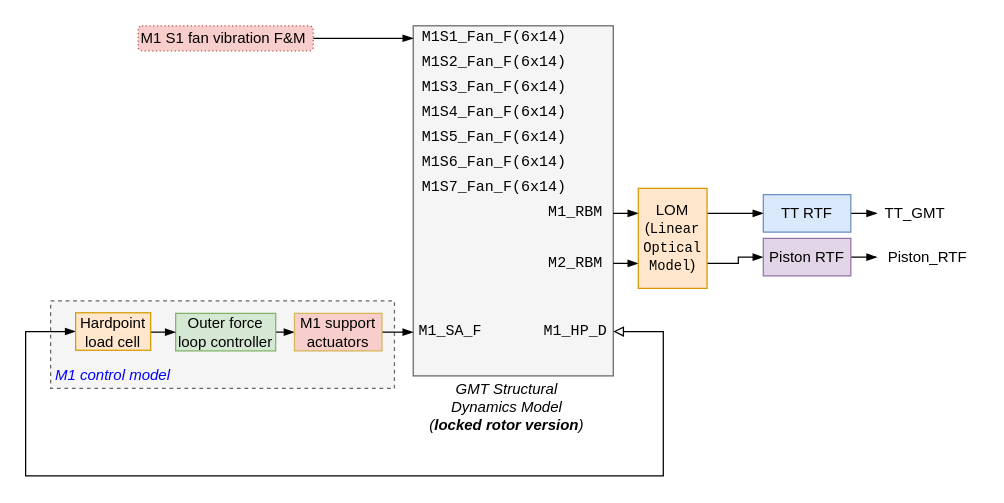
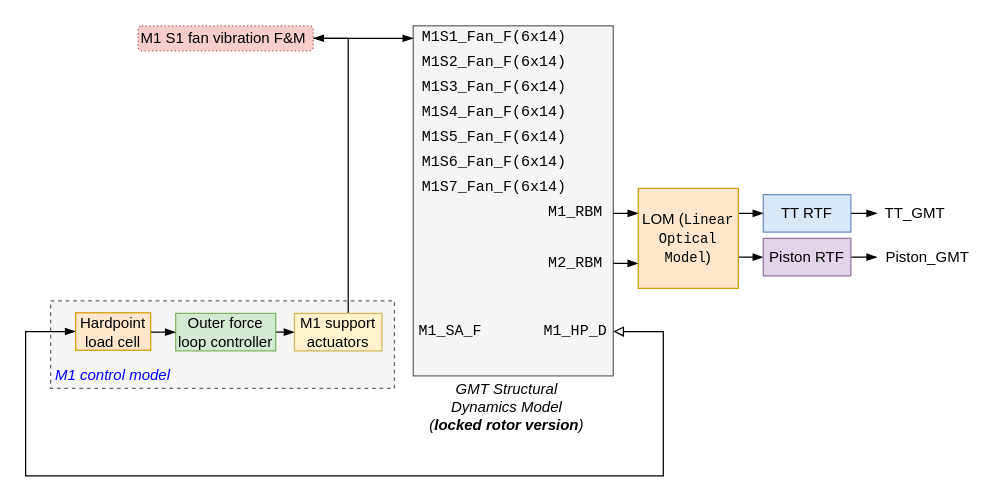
- <mxCell id="21" value="LOM (&lt;font face=&quot;Courier New&quot; style=&quot;font-size: 11px&quot;&gt;Linear Optical Model&lt;/font&gt;)" style="rounded=0;whiteSpace=wrap;html=1;align=center;labelBackgroundColor=none;fillColor=#ffe6cc;strokeColor=#d79b00;" parent="1" vertex="1"><mxGeometry x="510" y="150" width="55" height="80" as="geometry" /></mxCell>
+ <mxCell id="21" value="LOM (&lt;font face=&quot;Courier New&quot; style=&quot;font-size: 11px&quot;&gt;Linear Optical Model&lt;/font&gt;)" style="rounded=0;whiteSpace=wrap;html=1;align=center;labelBackgroundColor=none;fillColor=#ffe6cc;strokeColor=#d79b00;" parent="1" vertex="1"><mxGeometry x="510" y="150" width="80" height="80" as="geometry" /></mxCell>
- <mxCell id="31" value="Piston_RTF" style="text;html=1;align=center;verticalAlign=middle;resizable=0;points=[];autosize=1;strokeColor=none;fillColor=none;" parent="1" vertex="1"><mxGeometry x="701" y="195" width="80" height="20" as="geometry" /></mxCell>
+ <mxCell id="31" value="Piston_GMT" style="text;html=1;align=center;verticalAlign=middle;resizable=0;points=[];autosize=1;strokeColor=none;fillColor=none;" parent="1" vertex="1"><mxGeometry x="701" y="195" width="80" height="20" as="geometry" /></mxCell>
- <mxCell id="23" value="M1 support&lt;br&gt;actuators" style="rounded=0;whiteSpace=wrap;html=1;align=center;fillColor=#f8cecc;strokeColor=#d6b656;" parent="1" vertex="1"><mxGeometry x="235" y="250" width="70" height="30" as="geometry" /></mxCell>
+ <mxCell id="23" value="M1 support&lt;br&gt;actuators" style="rounded=0;whiteSpace=wrap;html=1;align=center;fillColor=#fff2cc;strokeColor=#d6b656;" parent="1" vertex="1"><mxGeometry x="235" y="250" width="70" height="30" as="geometry" /></mxCell>
- <mxCell id="6" style="edgeStyle=elbowEdgeStyle;rounded=0;jumpStyle=gap;orthogonalLoop=1;jettySize=auto;html=1;exitX=1;exitY=0.5;exitDx=0;exitDy=0;entryX=0;entryY=0.5;entryDx=0;entryDy=0;endArrow=blockThin;endFill=1;" parent="1" source="23" target="12" edge="1"><mxGeometry relative="1" as="geometry"><mxPoint x="270" y="135" as="sourcePoint" /><mxPoint x="300" y="135" as="targetPoint" /></mxGeometry></mxCell>
+ <mxCell id="6" style="edgeStyle=elbowEdgeStyle;rounded=0;jumpStyle=gap;orthogonalLoop=1;jettySize=auto;html=1;exitX=1;exitY=0.5;exitDx=0;exitDy=0;endArrow=blockThin;endFill=1;" parent="1" source="23" target="8" edge="1"><mxGeometry relative="1" as="geometry"><mxPoint x="270" y="135" as="sourcePoint" /><mxPoint x="300" y="135" as="targetPoint" /></mxGeometry></mxCell>
